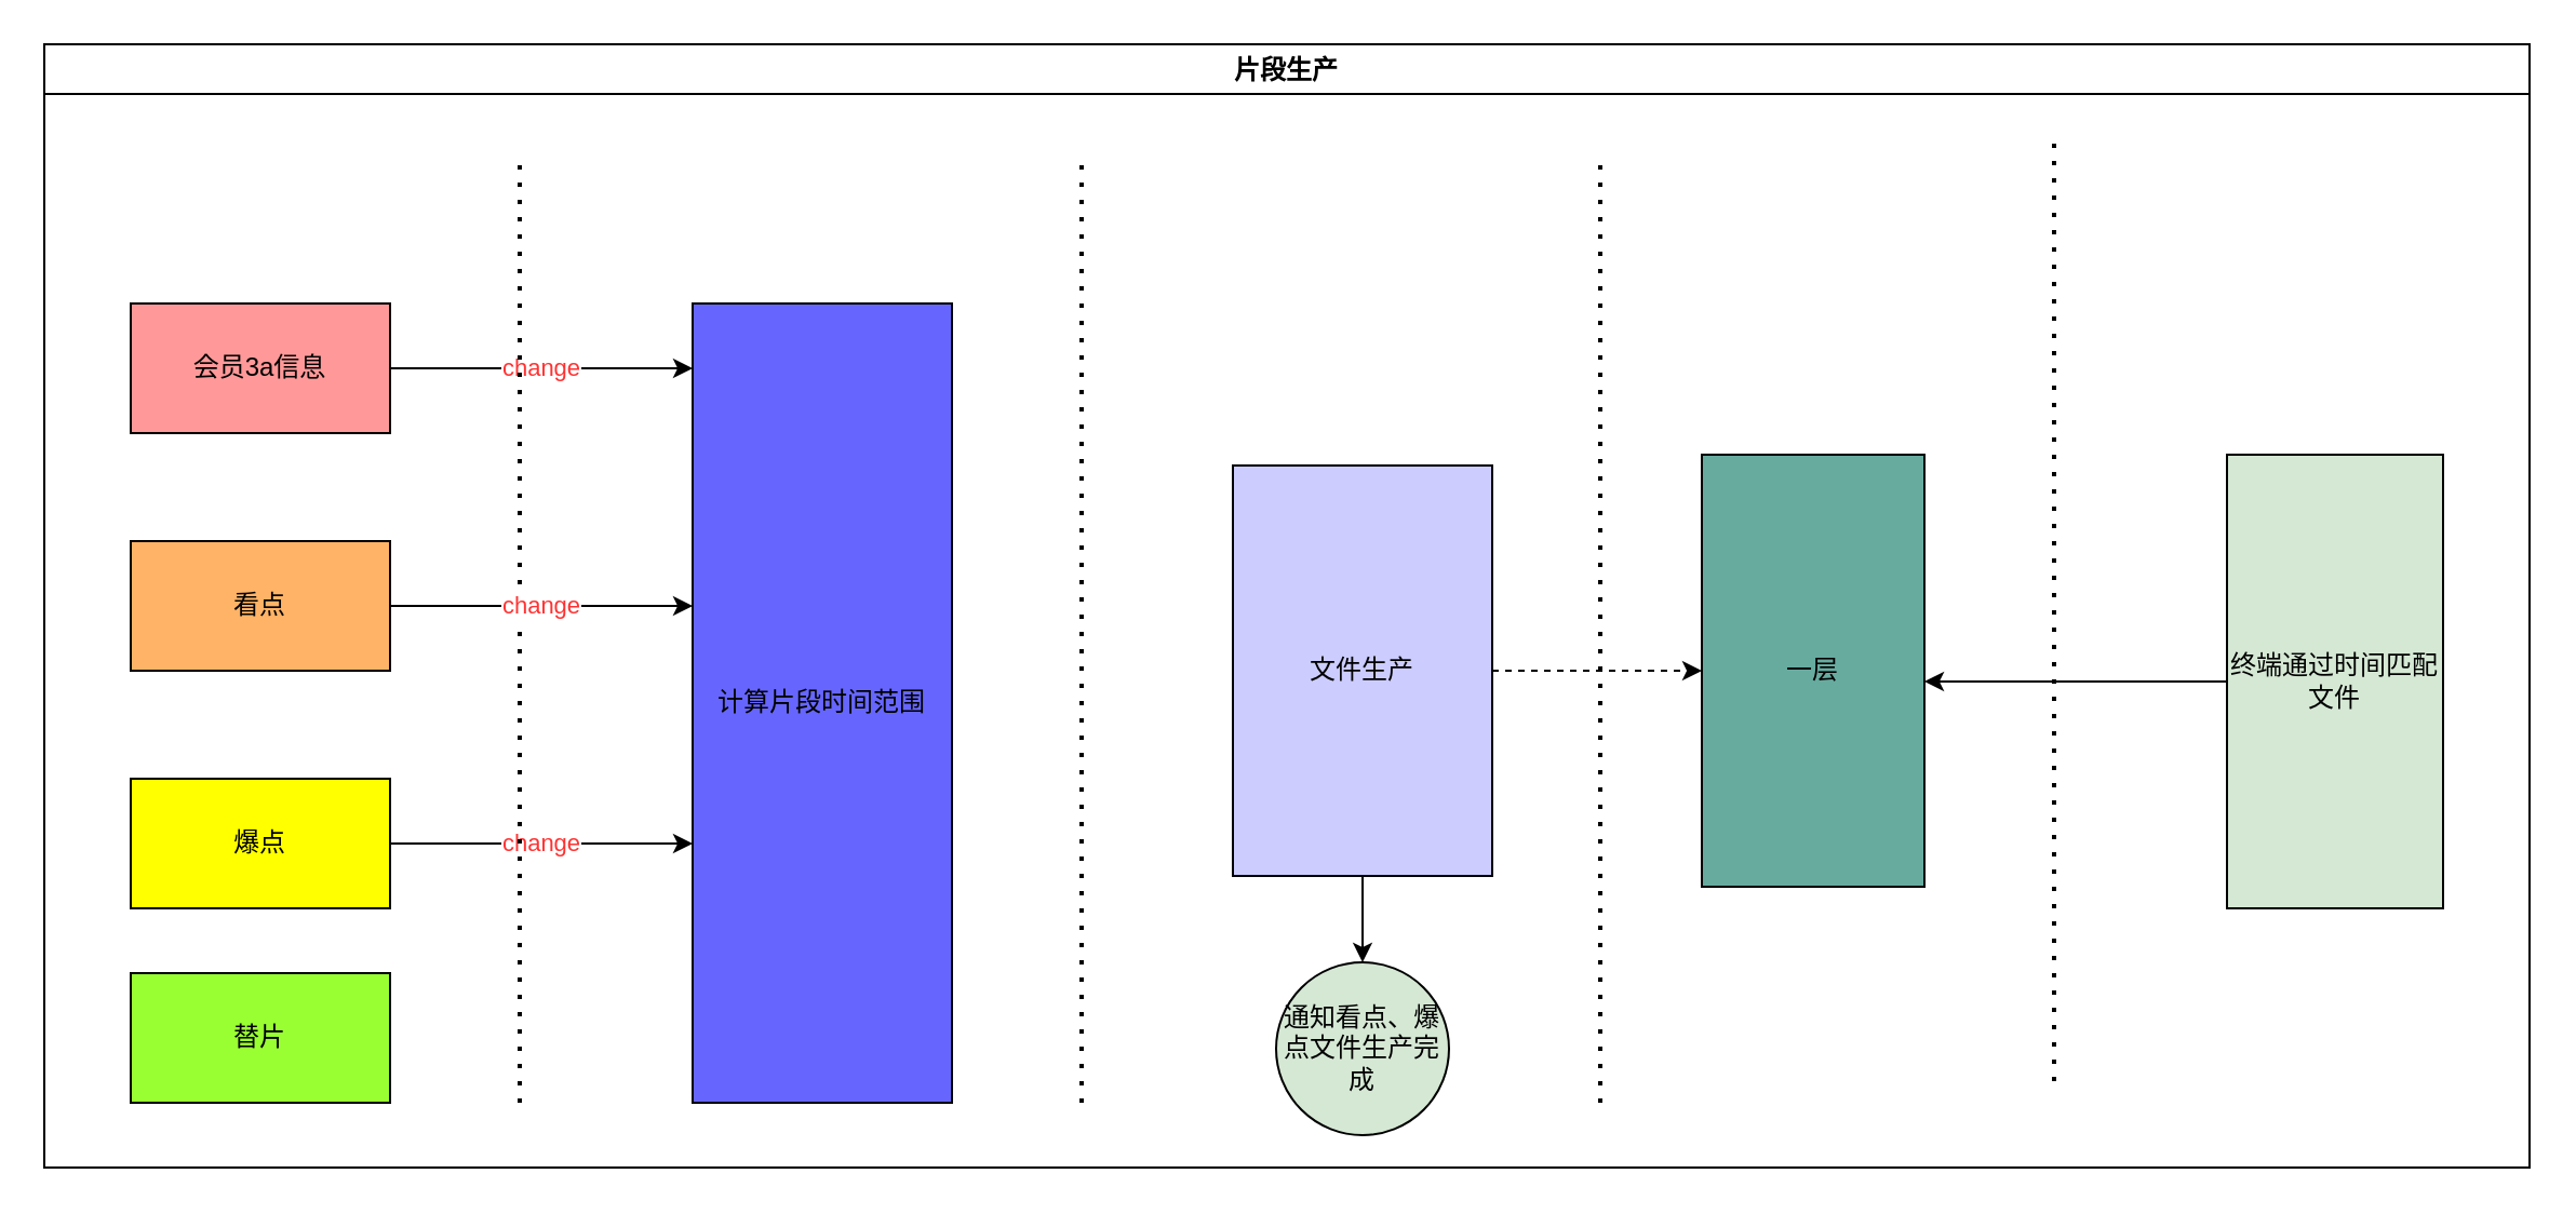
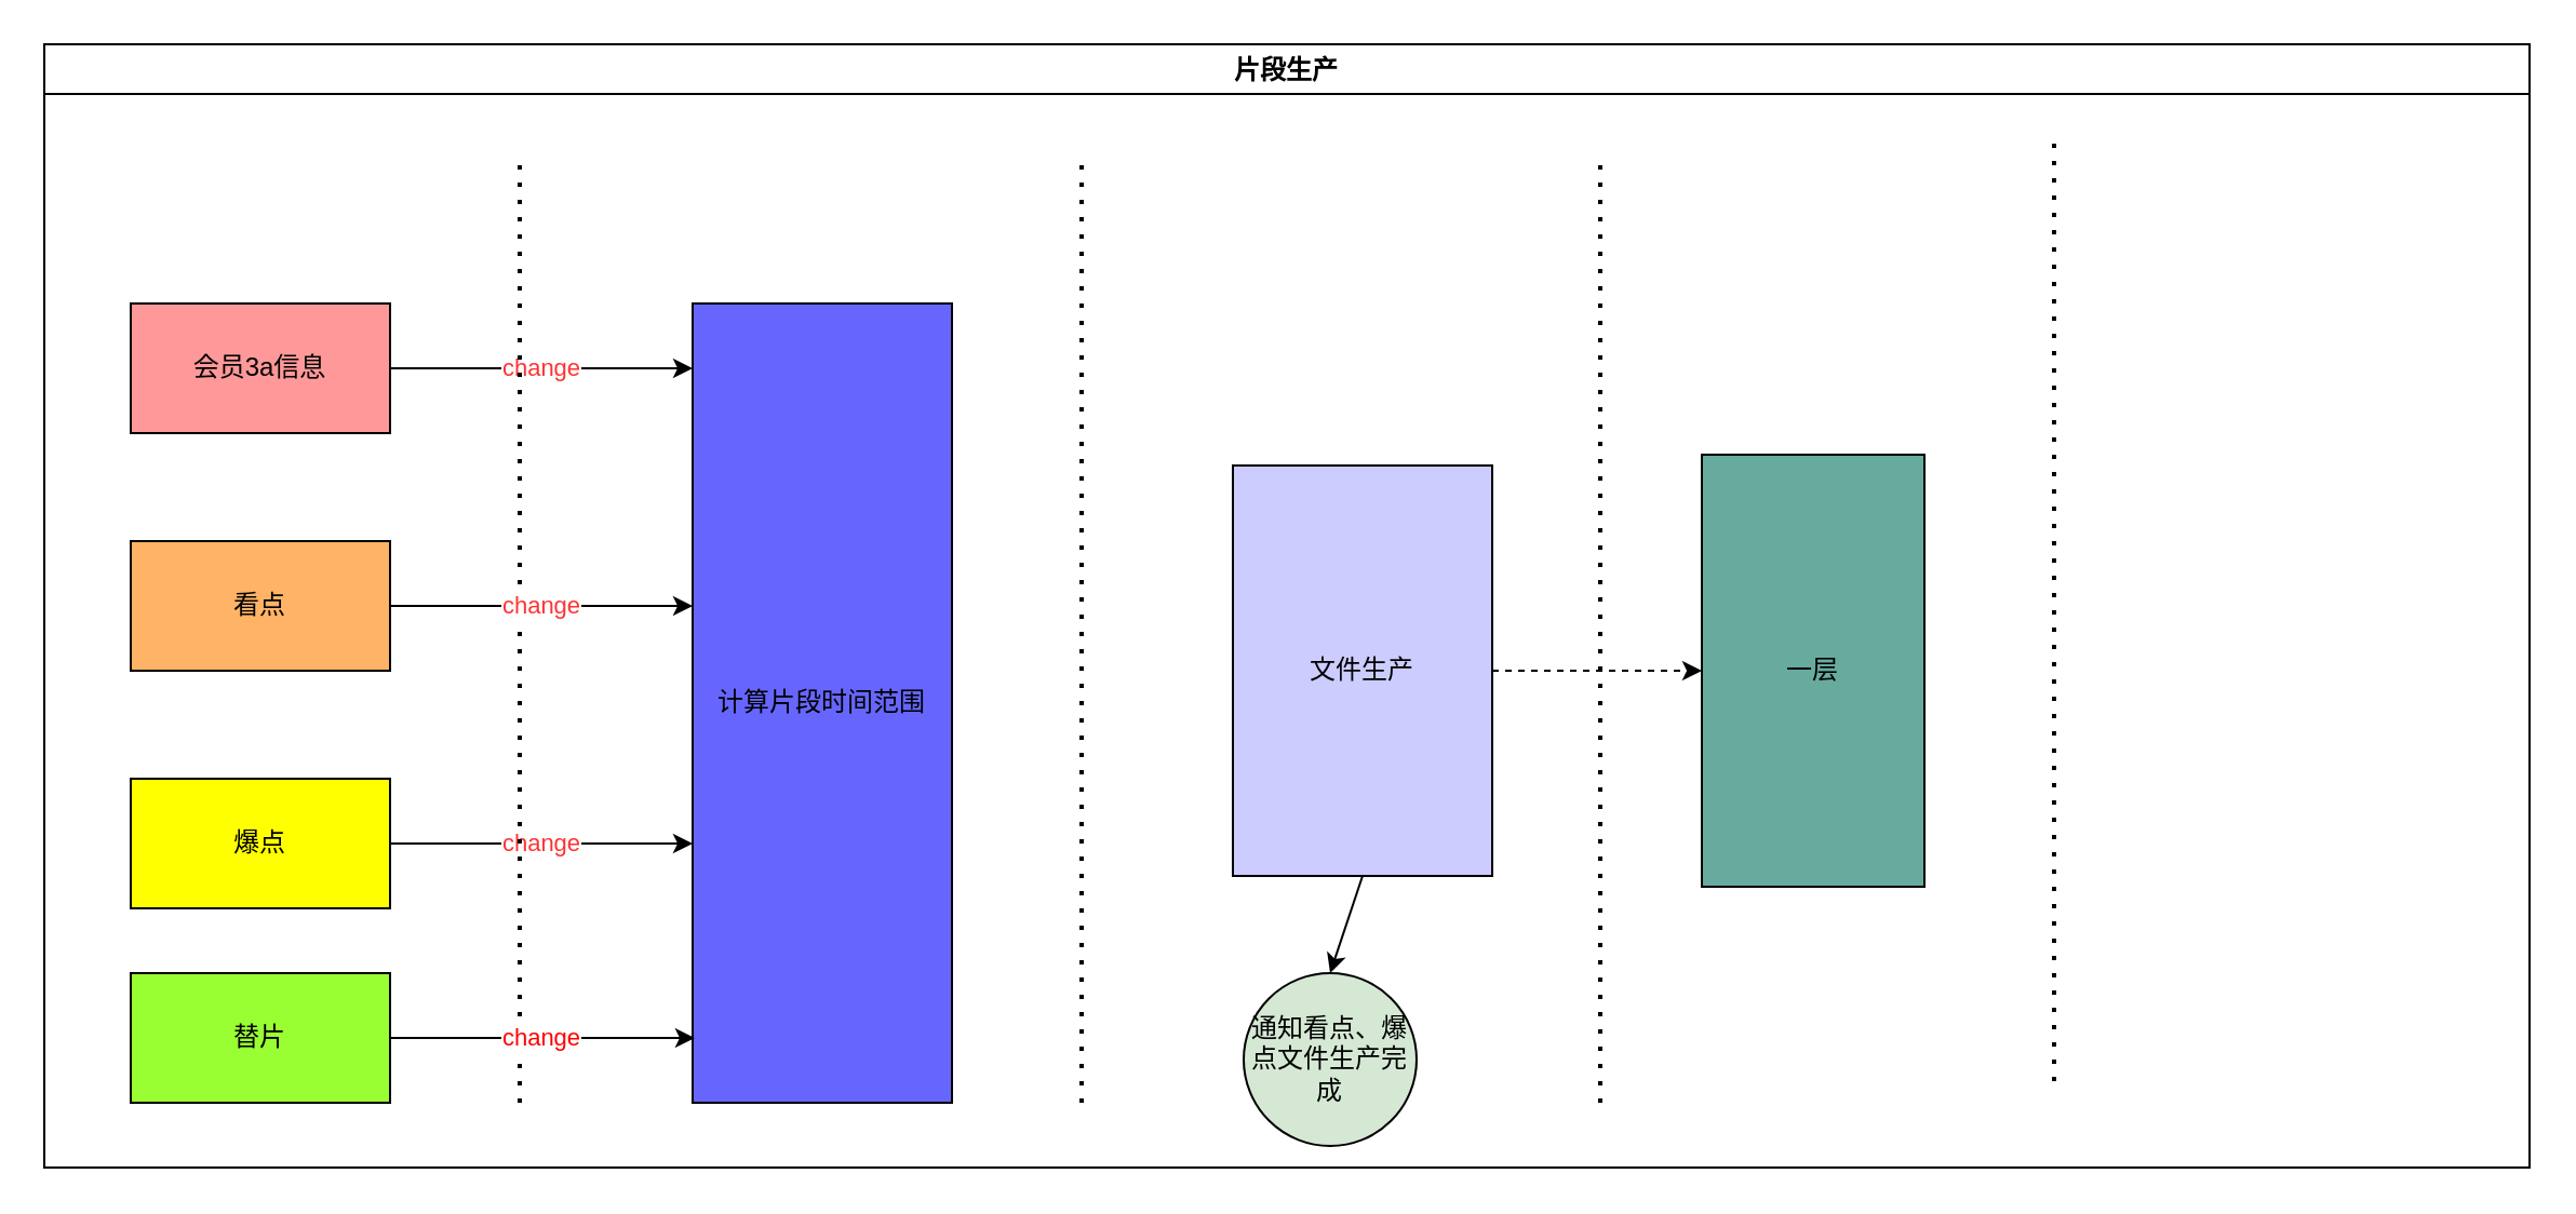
- <mxCell id="18" style="edgeStyle=none;rounded=0;orthogonalLoop=1;jettySize=auto;html=1;exitX=0;exitY=0.5;exitDx=0;exitDy=0;entryX=1;entryY=0.525;entryDx=0;entryDy=0;fontColor=#000000;entryPerimeter=0;" parent="8" source="19" target="16" edge="1"><mxGeometry relative="1" as="geometry" /></mxCell>
- <mxCell id="19" value="终端通过时间匹配文件" style="rounded=0;whiteSpace=wrap;html=1;fontColor=#000000;fillColor=#D5E8D4;" parent="8" vertex="1"><mxGeometry x="1010" y="190" width="100" height="210" as="geometry" /></mxCell>
+ <mxCell id="22" value="change" style="edgeStyle=none;rounded=0;orthogonalLoop=1;jettySize=auto;html=1;exitX=1;exitY=0.5;exitDx=0;exitDy=0;entryX=0.008;entryY=0.919;entryDx=0;entryDy=0;entryPerimeter=0;fontColor=#FF0000;" parent="1" source="14" target="6" edge="1"><mxGeometry relative="1" as="geometry" /></mxCell>
- <mxCell id="20" value="通知看点、爆点文件生产完成" style="ellipse;whiteSpace=wrap;html=1;aspect=fixed;fontColor=#000000;fillColor=#D5E8D4;" parent="8" vertex="1"><mxGeometry x="570" y="425" width="80" height="80" as="geometry" /></mxCell>
+ <mxCell id="20" value="通知看点、爆点文件生产完成" style="ellipse;whiteSpace=wrap;html=1;aspect=fixed;fontColor=#000000;fillColor=#D5E8D4;" parent="8" vertex="1"><mxGeometry x="555" y="430" width="80" height="80" as="geometry" /></mxCell>
